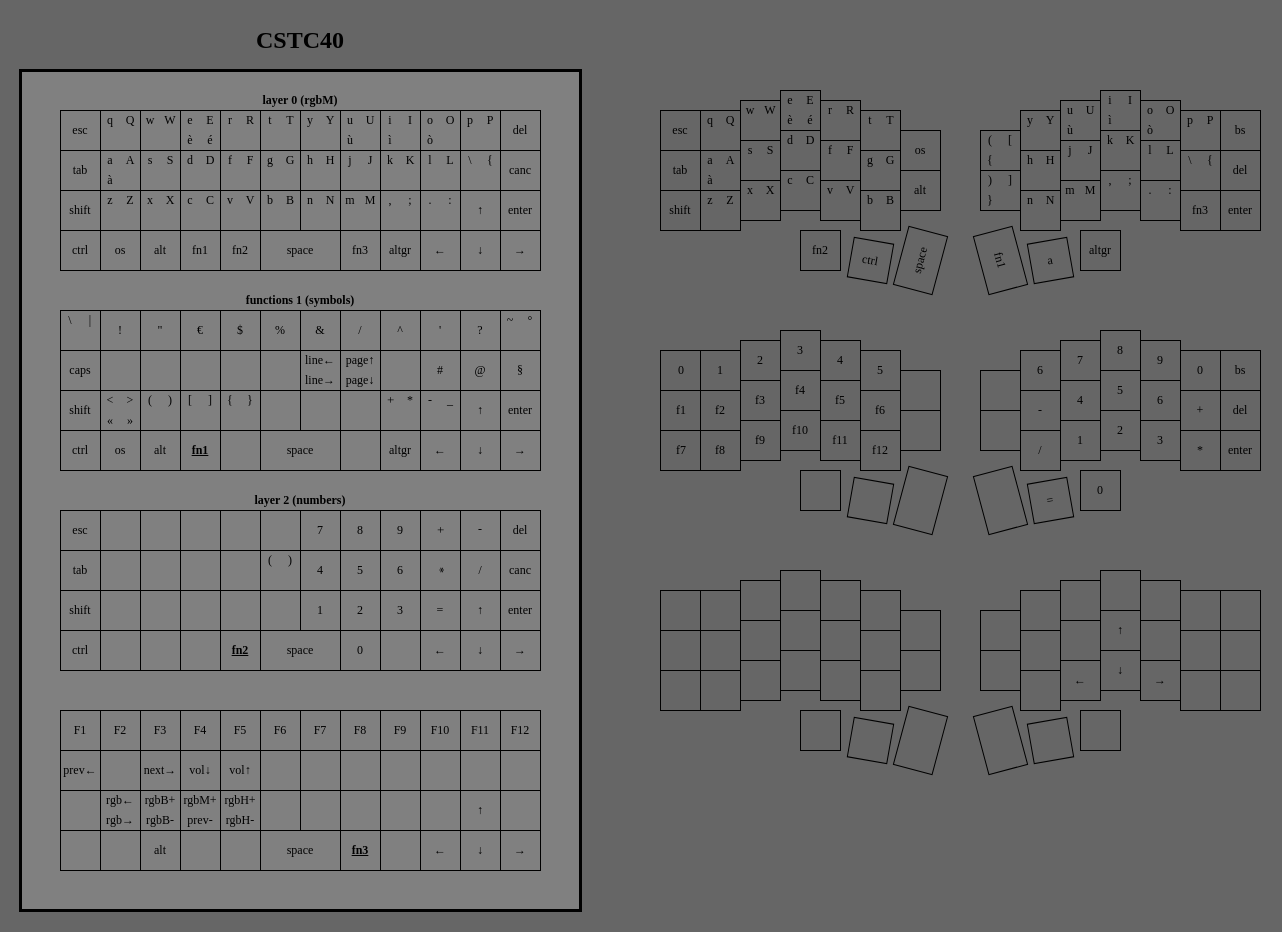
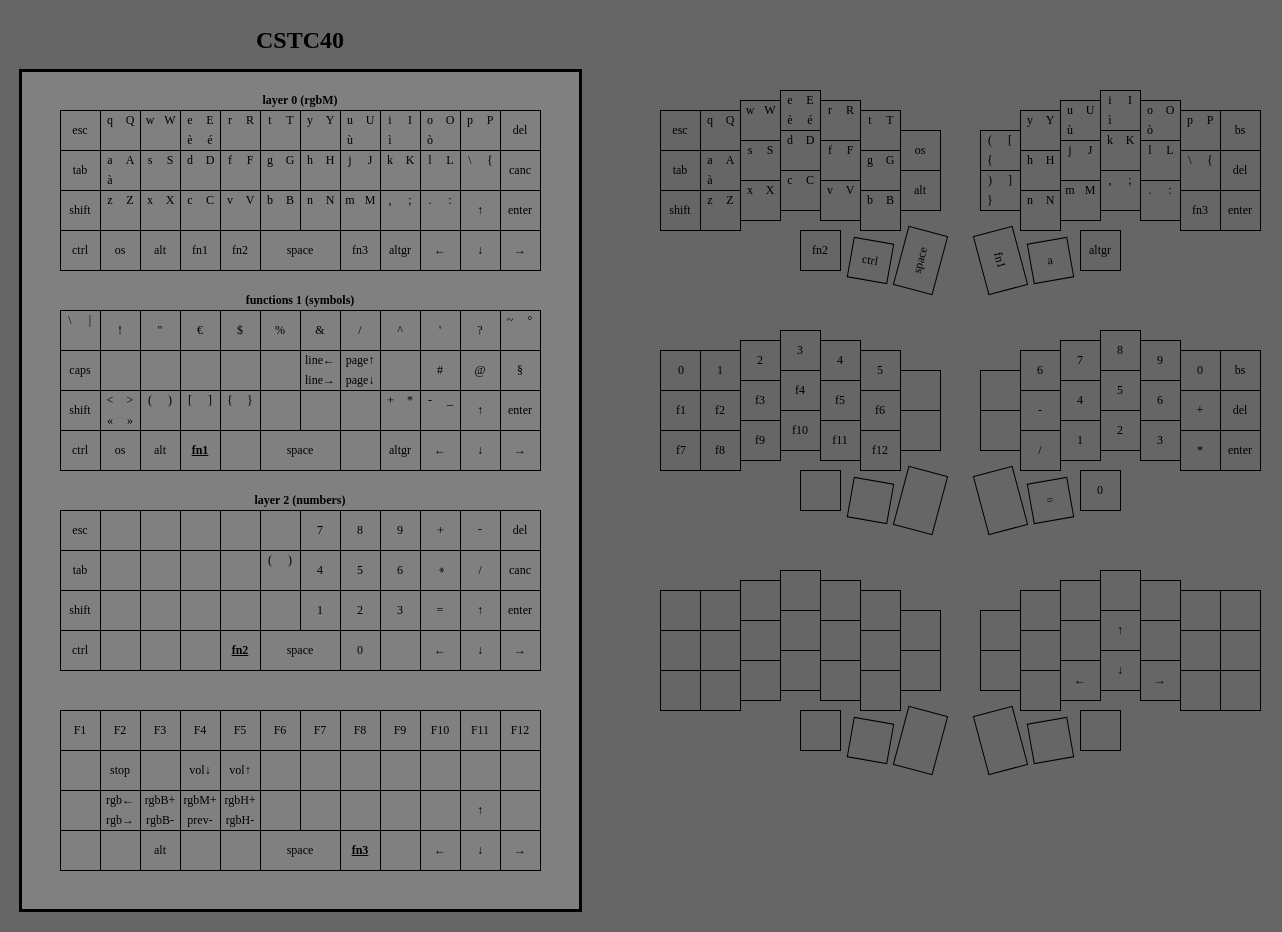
- <mxCell id="488" value="prev←" style="text;html=1;strokeColor=none;fillColor=none;align=center;verticalAlign=middle;whiteSpace=wrap;rounded=0;strokeWidth=1;fontFamily=Cascadia Code;fontColor=#000000;" parent="1" vertex="1"><mxGeometry x="70" y="760" width="20" height="20" as="geometry" /></mxCell>
+ <mxCell id="446" value="stop" style="text;html=1;strokeColor=none;fillColor=none;align=center;verticalAlign=middle;whiteSpace=wrap;rounded=0;strokeWidth=1;fontFamily=Cascadia Code;fontColor=#000000;" parent="444" vertex="1"><mxGeometry x="10" y="10" width="20" height="20" as="geometry" /></mxCell>
- <mxCell id="453" value="next→" style="text;html=1;strokeColor=none;fillColor=none;align=center;verticalAlign=middle;whiteSpace=wrap;rounded=0;strokeWidth=1;fontFamily=Cascadia Code;fontColor=#000000;" parent="451" vertex="1"><mxGeometry x="10" y="10" width="20" height="20" as="geometry" /></mxCell>
